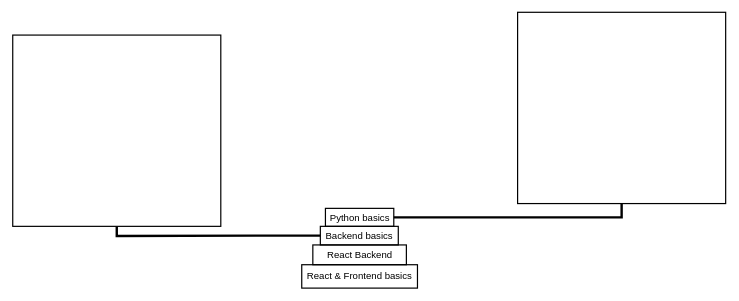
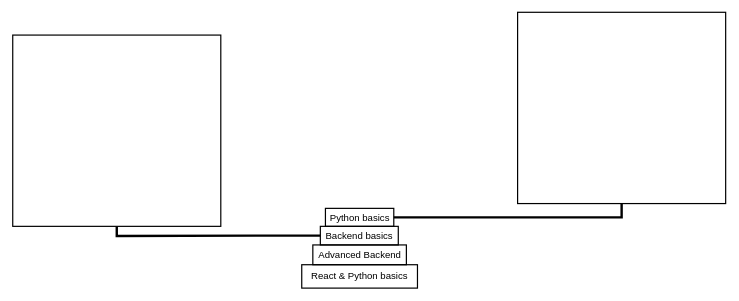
- <mxCell id="4" value="React Backend" style="text;html=1;align=center;verticalAlign=middle;whiteSpace=wrap;rounded=0;fontSize=16;strokeColor=default;strokeWidth=2;spacingTop=-1;" vertex="1" parent="1"><mxGeometry x="520.5" y="408" width="156" height="33" as="geometry" /></mxCell>
+ <mxCell id="4" value="Advanced Backend" style="text;html=1;align=center;verticalAlign=middle;whiteSpace=wrap;rounded=0;fontSize=16;strokeColor=default;strokeWidth=2;spacingTop=-1;" vertex="1" parent="1"><mxGeometry x="520.5" y="408" width="156" height="33" as="geometry" /></mxCell>
- <mxCell id="5" value="React &amp;amp; Frontend basics" style="text;html=1;align=center;verticalAlign=middle;whiteSpace=wrap;rounded=0;fontSize=16;strokeColor=default;strokeWidth=2;spacingTop=-2;" vertex="1" parent="1"><mxGeometry x="502" y="441" width="193" height="39" as="geometry" /></mxCell>
+ <mxCell id="5" value="React &amp;amp; Python basics" style="text;html=1;align=center;verticalAlign=middle;whiteSpace=wrap;rounded=0;fontSize=16;strokeColor=default;strokeWidth=2;spacingTop=-2;" vertex="1" parent="1"><mxGeometry x="502" y="441" width="193" height="39" as="geometry" /></mxCell>
